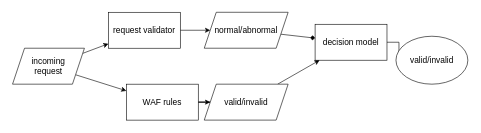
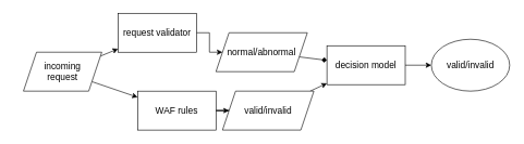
- <mxCell id="10" value="normal/abnormal" style="shape=parallelogram;perimeter=parallelogramPerimeter;whiteSpace=wrap;html=1;fixedSize=1;fontSize=14;" vertex="1" parent="1"><mxGeometry x="340" y="20" width="140" height="60" as="geometry" /></mxCell>
+ <mxCell id="10" value="normal/abnormal" style="shape=parallelogram;perimeter=parallelogramPerimeter;whiteSpace=wrap;html=1;fixedSize=1;fontSize=14;" vertex="1" parent="1"><mxGeometry x="330" y="50" width="140" height="60" as="geometry" /></mxCell>
- <mxCell id="5" value="decision model" style="rounded=0;whiteSpace=wrap;html=1;fontSize=14;" vertex="1" parent="1"><mxGeometry x="525" y="40" width="120" height="60" as="geometry" /></mxCell>
+ <mxCell id="5" value="decision model" style="rounded=0;whiteSpace=wrap;html=1;fontSize=14;" vertex="1" parent="1"><mxGeometry x="500" y="70" width="120" height="60" as="geometry" /></mxCell>
- <mxCell id="15" value="incoming&lt;br&gt;request" style="shape=parallelogram;perimeter=parallelogramPerimeter;whiteSpace=wrap;html=1;fixedSize=1;fontSize=14;" vertex="1" parent="1"><mxGeometry x="20" y="80" width="120" height="60" as="geometry" /></mxCell>
+ <mxCell id="15" value="incoming&lt;br&gt;request" style="shape=parallelogram;perimeter=parallelogramPerimeter;whiteSpace=wrap;html=1;fixedSize=1;fontSize=14;" vertex="1" parent="1"><mxGeometry x="35" y="80" width="120" height="60" as="geometry" /></mxCell>
